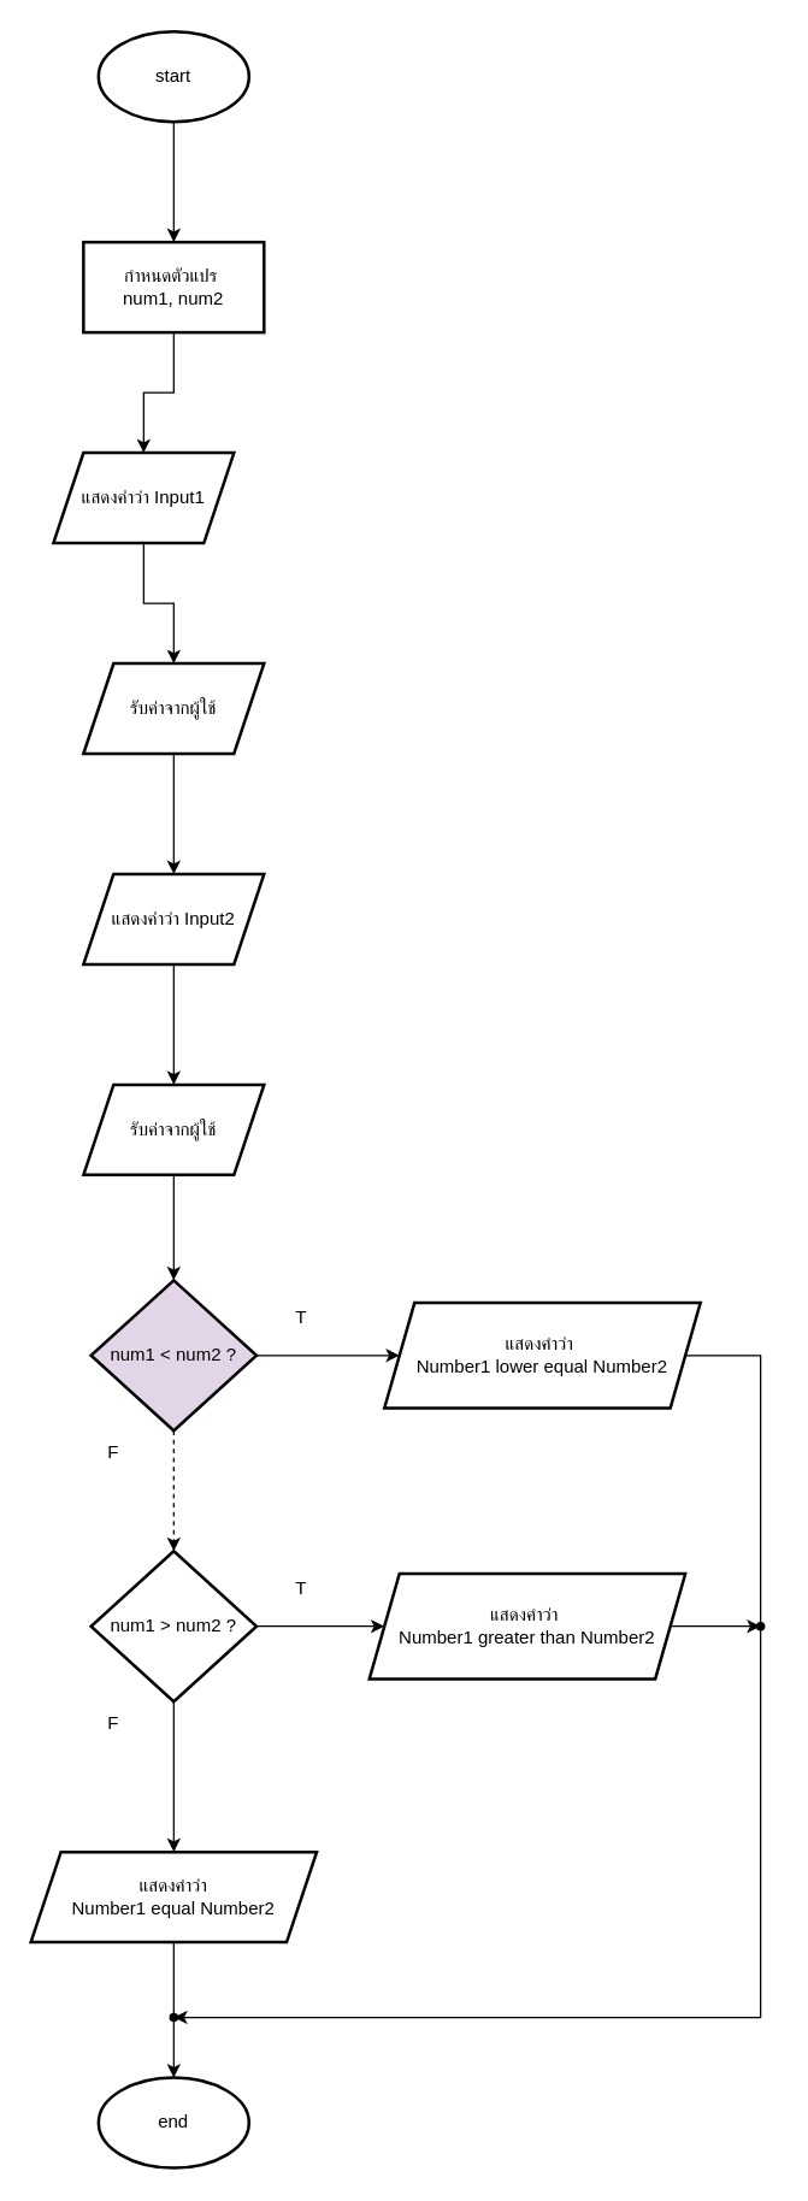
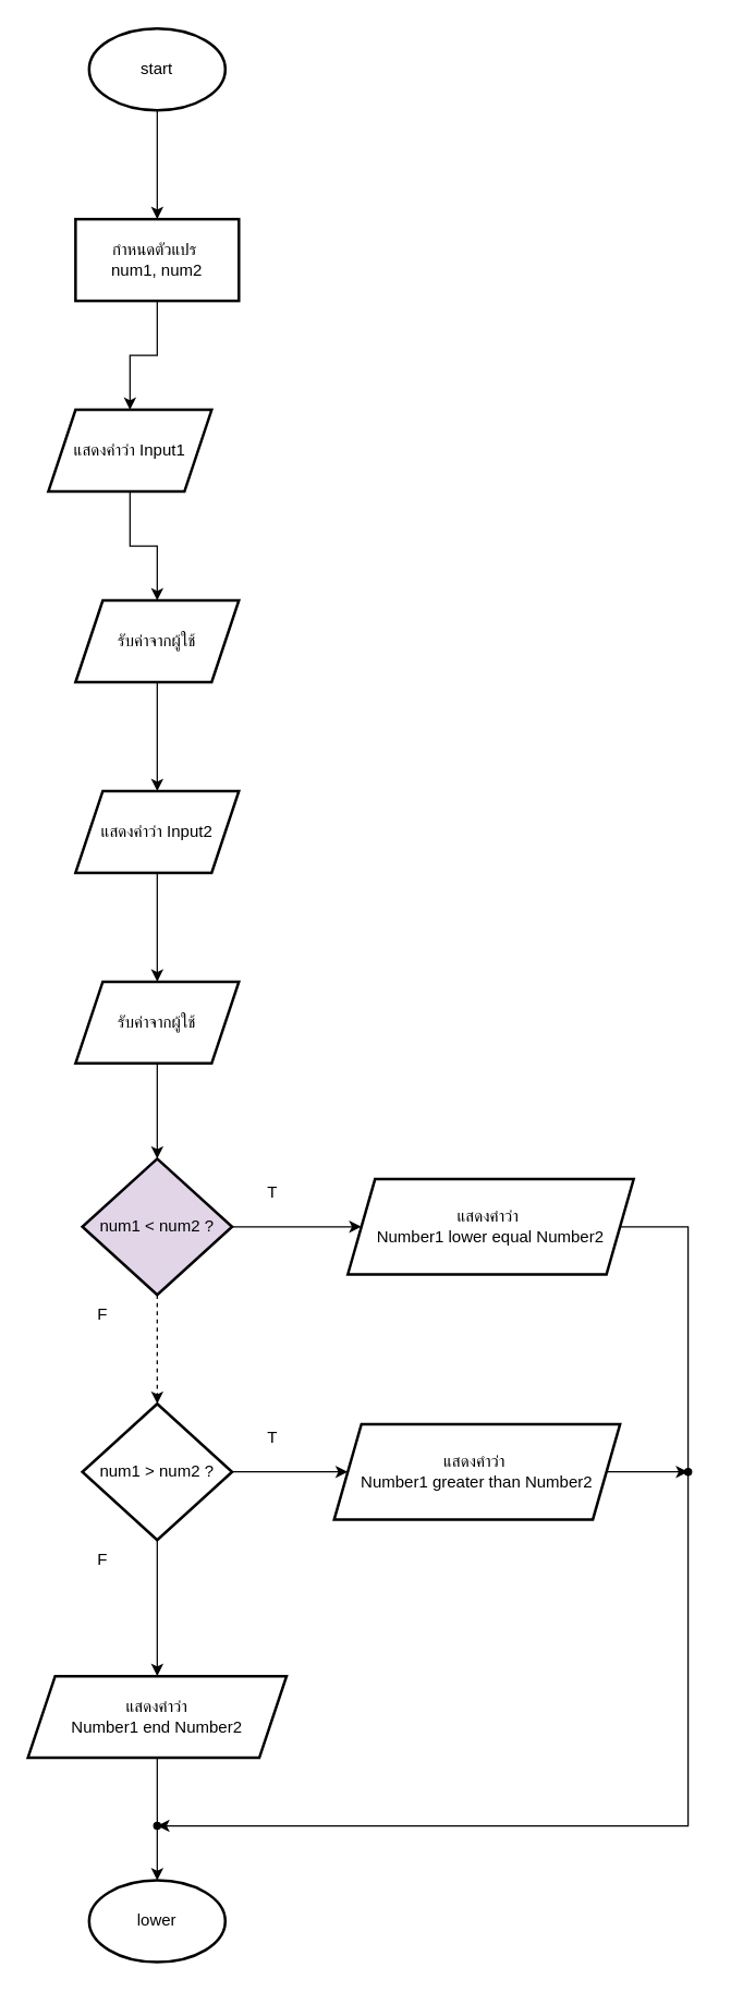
- <mxCell id="24" value="&lt;div&gt;แสดงคำว่า&lt;/div&gt;Number1 equal Number2" style="shape=parallelogram;perimeter=parallelogramPerimeter;whiteSpace=wrap;html=1;fixedSize=1;strokeWidth=2;" vertex="1" parent="1"><mxGeometry x="20" y="1230" width="190" height="60" as="geometry" /></mxCell>
+ <mxCell id="24" value="&lt;div&gt;แสดงคำว่า&lt;/div&gt;Number1 end Number2" style="shape=parallelogram;perimeter=parallelogramPerimeter;whiteSpace=wrap;html=1;fixedSize=1;strokeWidth=2;" vertex="1" parent="1"><mxGeometry x="20" y="1230" width="190" height="60" as="geometry" /></mxCell>
- <mxCell id="25" value="end" style="strokeWidth=2;html=1;shape=mxgraph.flowchart.start_1;whiteSpace=wrap;" vertex="1" parent="1"><mxGeometry x="65" y="1380" width="100" height="60" as="geometry" /></mxCell>
+ <mxCell id="25" value="lower" style="strokeWidth=2;html=1;shape=mxgraph.flowchart.start_1;whiteSpace=wrap;" vertex="1" parent="1"><mxGeometry x="65" y="1380" width="100" height="60" as="geometry" /></mxCell>
